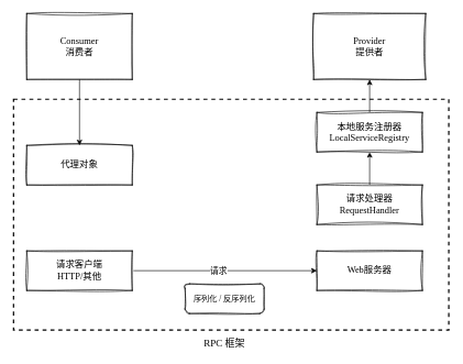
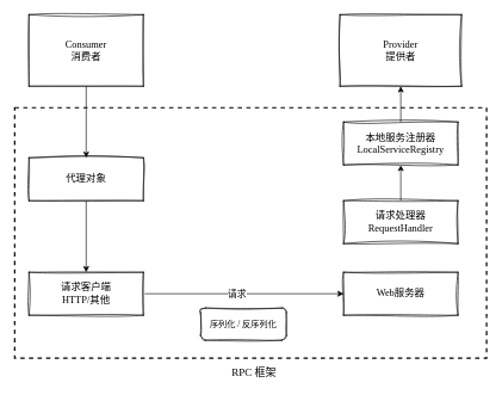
+ <mxCell id="6" style="edgeStyle=orthogonalEdgeStyle;rounded=0;orthogonalLoop=1;jettySize=auto;html=1;entryX=0.5;entryY=0;entryDx=0;entryDy=0;" edge="1" parent="1" source="7" target="10"><mxGeometry relative="1" as="geometry" /></mxCell>
- <mxCell id="17" value="&lt;font style=&quot;font-size: 15px;&quot; face=&quot;Comic Sans MS&quot;&gt;RPC 框架&lt;/font&gt;" style="rounded=0;whiteSpace=wrap;html=1;sketch=1;curveFitting=1;jiggle=2;strokeColor=none;container=0;" vertex="1" parent="1"><mxGeometry x="280" y="510" width="120" height="20" as="geometry" /></mxCell>
+ <mxCell id="17" value="&lt;font style=&quot;font-size: 15px;&quot; face=&quot;Comic Sans MS&quot;&gt;RPC 框架&lt;/font&gt;" style="rounded=0;whiteSpace=wrap;html=1;sketch=1;curveFitting=1;jiggle=2;strokeColor=none;container=0;" vertex="1" parent="1"><mxGeometry x="295" y="510" width="120" height="20" as="geometry" /></mxCell>
